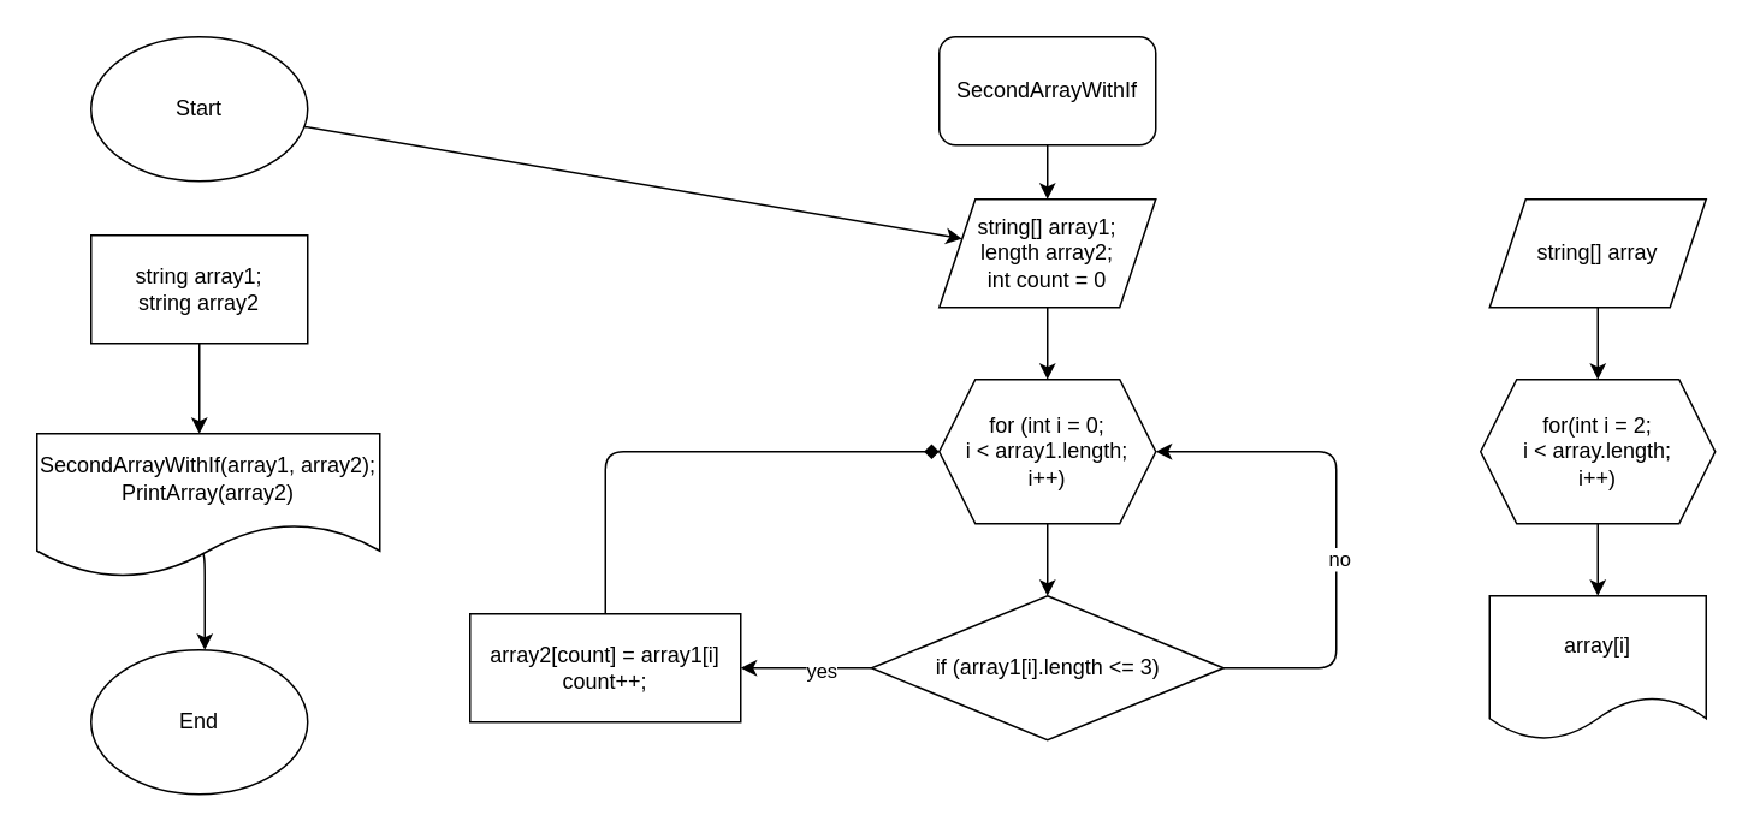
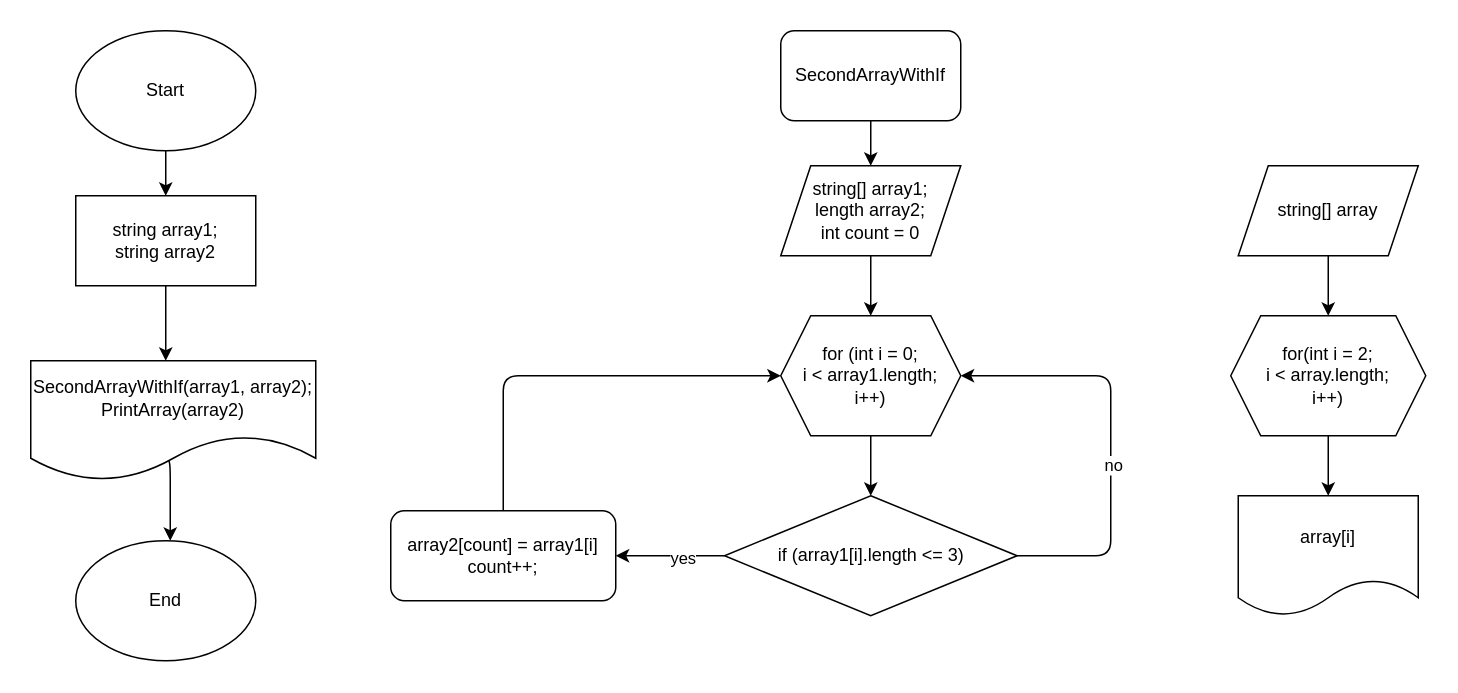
- <mxCell id="2" value="" style="edgeStyle=none;html=1;" edge="1" parent="1" source="3" target="6"><mxGeometry relative="1" as="geometry" /></mxCell>
+ <mxCell id="2" value="" style="edgeStyle=none;html=1;" edge="1" parent="1" source="3" target="19"><mxGeometry relative="1" as="geometry" /></mxCell>
- <mxCell id="14" style="edgeStyle=none;html=1;exitX=0.5;exitY=0;exitDx=0;exitDy=0;entryX=0;entryY=0.5;entryDx=0;entryDy=0;endArrow=diamond;" edge="1" parent="1" source="15" target="8"><mxGeometry relative="1" as="geometry"><Array as="points"><mxPoint x="335" y="250" /></Array></mxGeometry></mxCell>
+ <mxCell id="14" style="edgeStyle=none;html=1;exitX=0.5;exitY=0;exitDx=0;exitDy=0;entryX=0;entryY=0.5;entryDx=0;entryDy=0;" edge="1" parent="1" source="15" target="8"><mxGeometry relative="1" as="geometry"><Array as="points"><mxPoint x="335" y="250" /></Array></mxGeometry></mxCell>
- <mxCell id="15" value="array2[count] = array1[i]&lt;br&gt;count++;" style="rounded=0;whiteSpace=wrap;html=1;" vertex="1" parent="1"><mxGeometry x="260" y="340" width="150" height="60" as="geometry" /></mxCell>
+ <mxCell id="15" value="array2[count] = array1[i]&lt;br&gt;count++;" style="whiteSpace=wrap;html=1;rounded=1;" vertex="1" parent="1"><mxGeometry x="260" y="340" width="150" height="60" as="geometry" /></mxCell>
